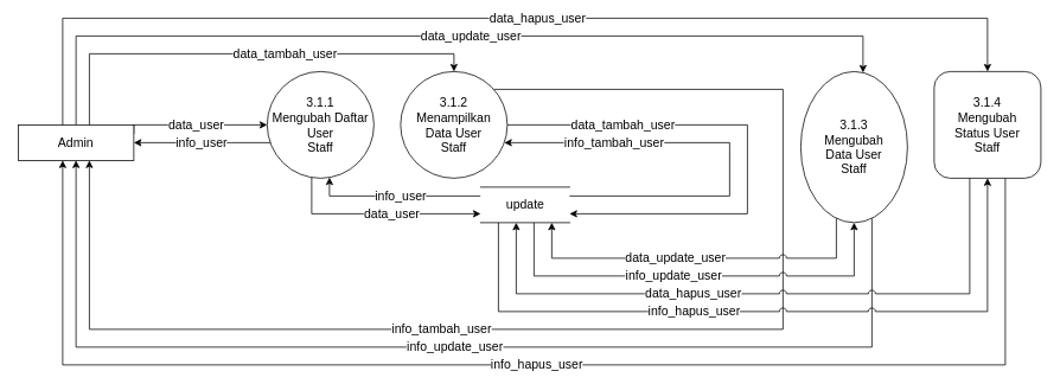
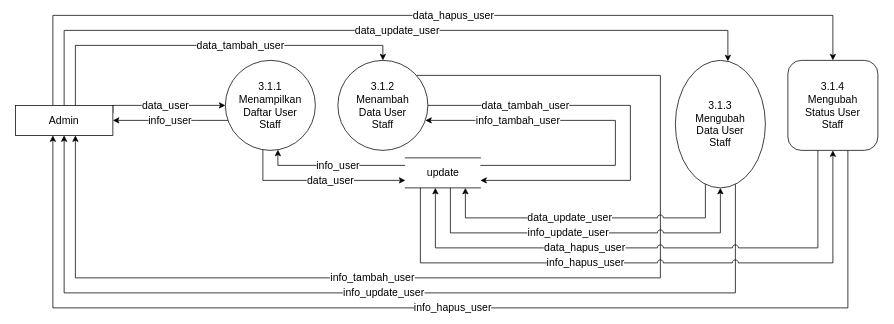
- <mxCell id="4" value="&lt;font style=&quot;font-size: 14px&quot;&gt;3.1.1&lt;br style=&quot;font-size: 14px&quot;&gt;Mengubah Daftar User&lt;br&gt;Staff&lt;br style=&quot;font-size: 14px&quot;&gt;&lt;/font&gt;" style="ellipse;whiteSpace=wrap;html=1;aspect=fixed;fontSize=14;" parent="1" vertex="1"><mxGeometry x="300" y="80" width="120" height="120" as="geometry" /></mxCell>
+ <mxCell id="4" value="&lt;font style=&quot;font-size: 14px&quot;&gt;3.1.1&lt;br style=&quot;font-size: 14px&quot;&gt;Menampilkan Daftar User&lt;br&gt;Staff&lt;br style=&quot;font-size: 14px&quot;&gt;&lt;/font&gt;" style="ellipse;whiteSpace=wrap;html=1;aspect=fixed;fontSize=14;" parent="1" vertex="1"><mxGeometry x="300" y="80" width="120" height="120" as="geometry" /></mxCell>
- <mxCell id="14" value="&lt;font style=&quot;font-size: 14px&quot;&gt;3.1.2&lt;br style=&quot;font-size: 14px&quot;&gt;Menampilkan &lt;br&gt;Data User&lt;br&gt;Staff&lt;br style=&quot;font-size: 14px&quot;&gt;&lt;/font&gt;" style="ellipse;whiteSpace=wrap;html=1;aspect=fixed;fontSize=14;" parent="1" vertex="1"><mxGeometry x="450" y="80" width="120" height="120" as="geometry" /></mxCell>
+ <mxCell id="14" value="&lt;font style=&quot;font-size: 14px&quot;&gt;3.1.2&lt;br style=&quot;font-size: 14px&quot;&gt;Menambah &lt;br&gt;Data User&lt;br&gt;Staff&lt;br style=&quot;font-size: 14px&quot;&gt;&lt;/font&gt;" style="ellipse;whiteSpace=wrap;html=1;aspect=fixed;fontSize=14;" parent="1" vertex="1"><mxGeometry x="450" y="80" width="120" height="120" as="geometry" /></mxCell>
